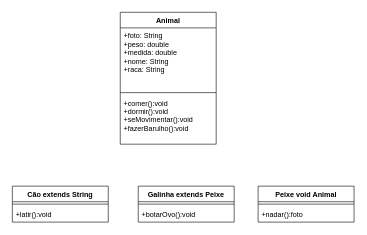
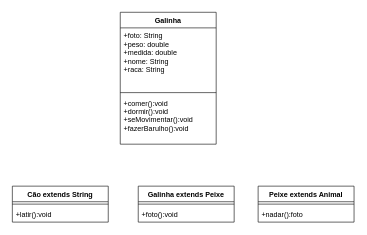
- <mxCell id="2" value="Animal&#10;" style="swimlane;fontStyle=1;align=center;verticalAlign=top;childLayout=stackLayout;horizontal=1;startSize=26;horizontalStack=0;resizeParent=1;resizeParentMax=0;resizeLast=0;collapsible=1;marginBottom=0;" vertex="1" parent="1"><mxGeometry x="200" y="20" width="160" height="220" as="geometry" /></mxCell>
+ <mxCell id="2" value="Galinha&#10;" style="swimlane;fontStyle=1;align=center;verticalAlign=top;childLayout=stackLayout;horizontal=1;startSize=26;horizontalStack=0;resizeParent=1;resizeParentMax=0;resizeLast=0;collapsible=1;marginBottom=0;" vertex="1" parent="1"><mxGeometry x="200" y="20" width="160" height="220" as="geometry" /></mxCell>
- <mxCell id="12" value="Peixe void Animal" style="swimlane;fontStyle=1;align=center;verticalAlign=top;childLayout=stackLayout;horizontal=1;startSize=26;horizontalStack=0;resizeParent=1;resizeParentMax=0;resizeLast=0;collapsible=1;marginBottom=0;" vertex="1" parent="1"><mxGeometry x="430" y="310" width="160" height="60" as="geometry" /></mxCell>
+ <mxCell id="12" value="Peixe extends Animal" style="swimlane;fontStyle=1;align=center;verticalAlign=top;childLayout=stackLayout;horizontal=1;startSize=26;horizontalStack=0;resizeParent=1;resizeParentMax=0;resizeLast=0;collapsible=1;marginBottom=0;" vertex="1" parent="1"><mxGeometry x="430" y="310" width="160" height="60" as="geometry" /></mxCell>
- <mxCell id="11" value="+botarOvo():void" style="text;strokeColor=none;fillColor=none;align=left;verticalAlign=top;spacingLeft=4;spacingRight=4;overflow=hidden;rotatable=0;points=[[0,0.5],[1,0.5]];portConstraint=eastwest;" vertex="1" parent="9"><mxGeometry y="34" width="160" height="26" as="geometry" /></mxCell>
+ <mxCell id="11" value="+foto():void" style="text;strokeColor=none;fillColor=none;align=left;verticalAlign=top;spacingLeft=4;spacingRight=4;overflow=hidden;rotatable=0;points=[[0,0.5],[1,0.5]];portConstraint=eastwest;" vertex="1" parent="9"><mxGeometry y="34" width="160" height="26" as="geometry" /></mxCell>
